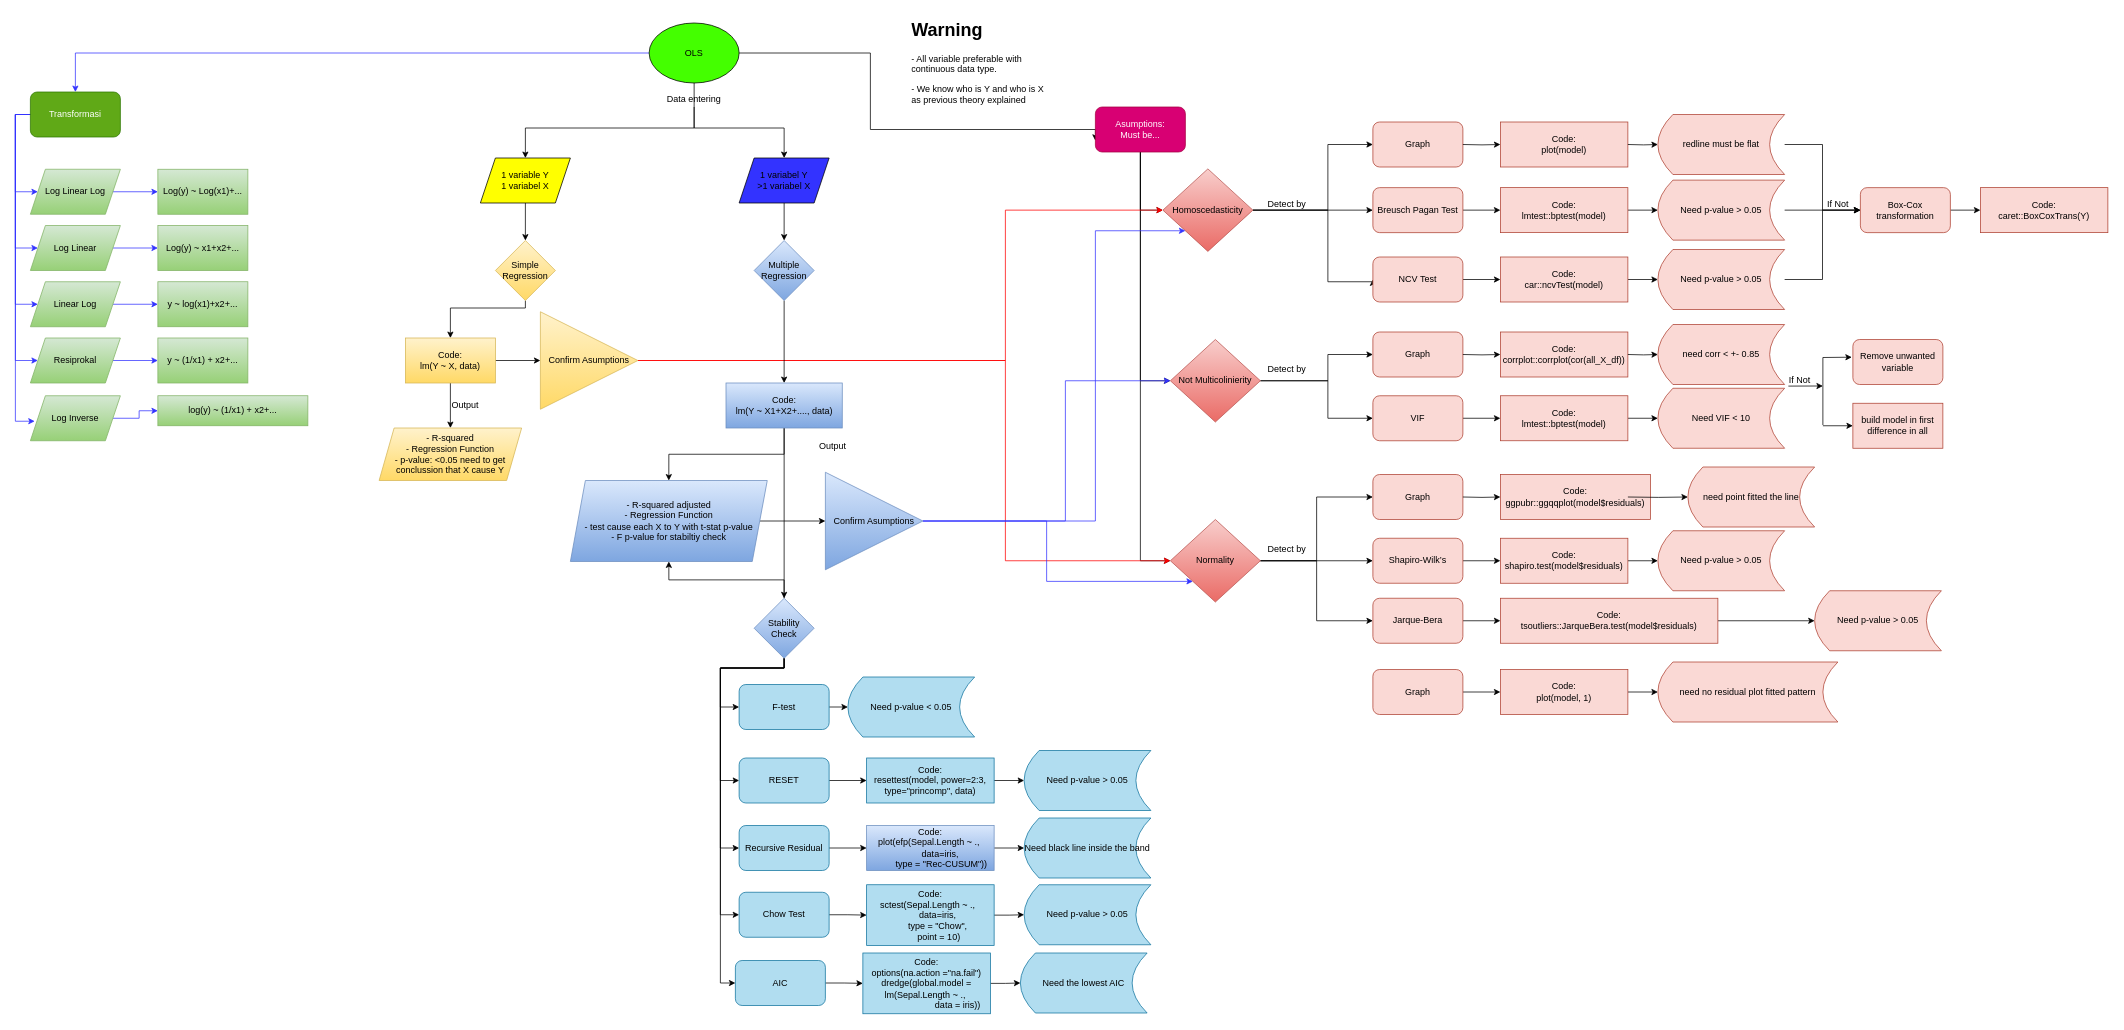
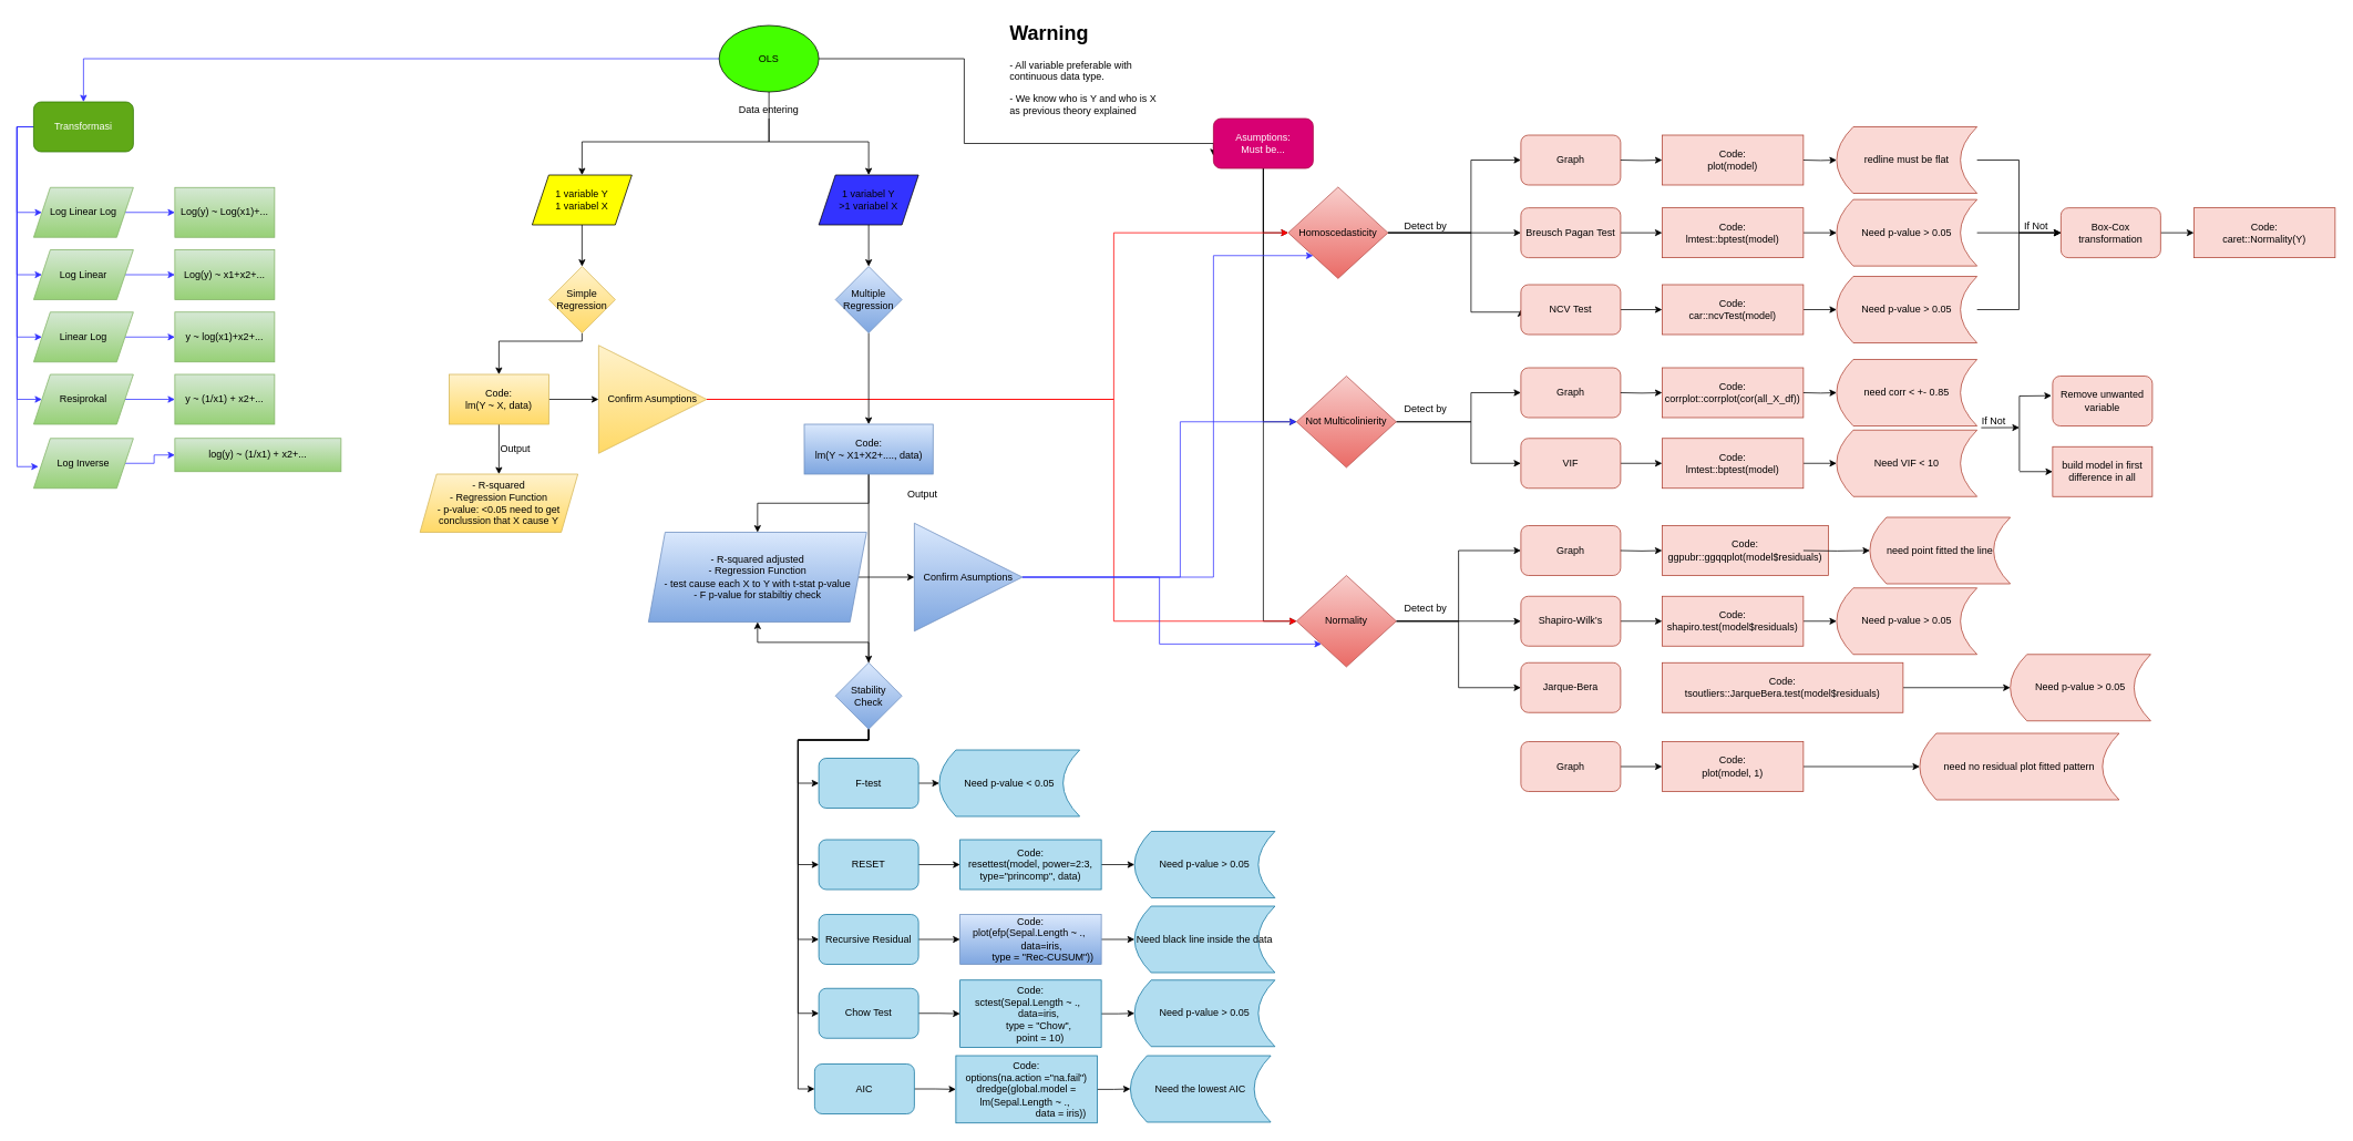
- <mxCell id="48" value="&lt;span&gt;Code:&lt;/span&gt;&lt;br&gt;caret::BoxCoxTrans(Y)" style="rounded=0;whiteSpace=wrap;html=1;fillColor=#fad9d5;strokeColor=#ae4132;" parent="1" vertex="1"><mxGeometry x="2640" y="249.5" width="170" height="60" as="geometry" /></mxCell>
+ <mxCell id="48" value="&lt;span&gt;Code:&lt;/span&gt;&lt;br&gt;caret::Normality(Y)" style="rounded=0;whiteSpace=wrap;html=1;fillColor=#fad9d5;strokeColor=#ae4132;" parent="1" vertex="1"><mxGeometry x="2640" y="249.5" width="170" height="60" as="geometry" /></mxCell>
- <mxCell id="136" value="- R-squared adjusted&lt;br&gt;- Regression Function&lt;br&gt;- test cause each X to Y with t-stat p-value&lt;br&gt;- F p-value for stabiltiy check" style="shape=parallelogram;perimeter=parallelogramPerimeter;whiteSpace=wrap;html=1;fixedSize=1;fillColor=#dae8fc;gradientColor=#7ea6e0;strokeColor=#6c8ebf;" vertex="1" parent="1"><mxGeometry x="760" y="640" width="262.5" height="108" as="geometry" /></mxCell>
+ <mxCell id="136" value="- R-squared adjusted&lt;br&gt;- Regression Function&lt;br&gt;- test cause each X to Y with t-stat p-value&lt;br&gt;- F p-value for stabiltiy check" style="shape=parallelogram;perimeter=parallelogramPerimeter;whiteSpace=wrap;html=1;fixedSize=1;fillColor=#dae8fc;gradientColor=#7ea6e0;strokeColor=#6c8ebf;" vertex="1" parent="1"><mxGeometry x="780" y="640" width="262.5" height="108" as="geometry" /></mxCell>
- <mxCell id="85" style="edgeStyle=orthogonalEdgeStyle;rounded=0;orthogonalLoop=1;jettySize=auto;html=1;entryX=0;entryY=0.5;entryDx=0;entryDy=0;" parent="1" source="86" target="88" edge="1"><mxGeometry relative="1" as="geometry" /></mxCell>
- <mxCell id="99" value="&lt;span&gt;need &lt;/span&gt;no residual plot fitted pattern" style="shape=dataStorage;whiteSpace=wrap;html=1;fixedSize=1;rounded=0;fillColor=#fad9d5;strokeColor=#ae4132;" parent="1" vertex="1"><mxGeometry x="2210" y="882" width="240" height="80" as="geometry" /></mxCell>
+ <mxCell id="99" value="&lt;span&gt;need &lt;/span&gt;no residual plot fitted pattern" style="shape=dataStorage;whiteSpace=wrap;html=1;fixedSize=1;rounded=0;fillColor=#fad9d5;strokeColor=#ae4132;" parent="1" vertex="1"><mxGeometry x="2310" y="882" width="240" height="80" as="geometry" /></mxCell>
- <mxCell id="124" value="&lt;span&gt;Need black line inside the band&lt;/span&gt;" style="shape=dataStorage;whiteSpace=wrap;html=1;fixedSize=1;rounded=0;fillColor=#b1ddf0;strokeColor=#10739e;" parent="1" vertex="1"><mxGeometry x="1365" y="1090" width="169" height="80" as="geometry" /></mxCell>
+ <mxCell id="124" value="&lt;span&gt;Need black line inside the data&lt;/span&gt;" style="shape=dataStorage;whiteSpace=wrap;html=1;fixedSize=1;rounded=0;fillColor=#b1ddf0;strokeColor=#10739e;" parent="1" vertex="1"><mxGeometry x="1365" y="1090" width="169" height="80" as="geometry" /></mxCell>
